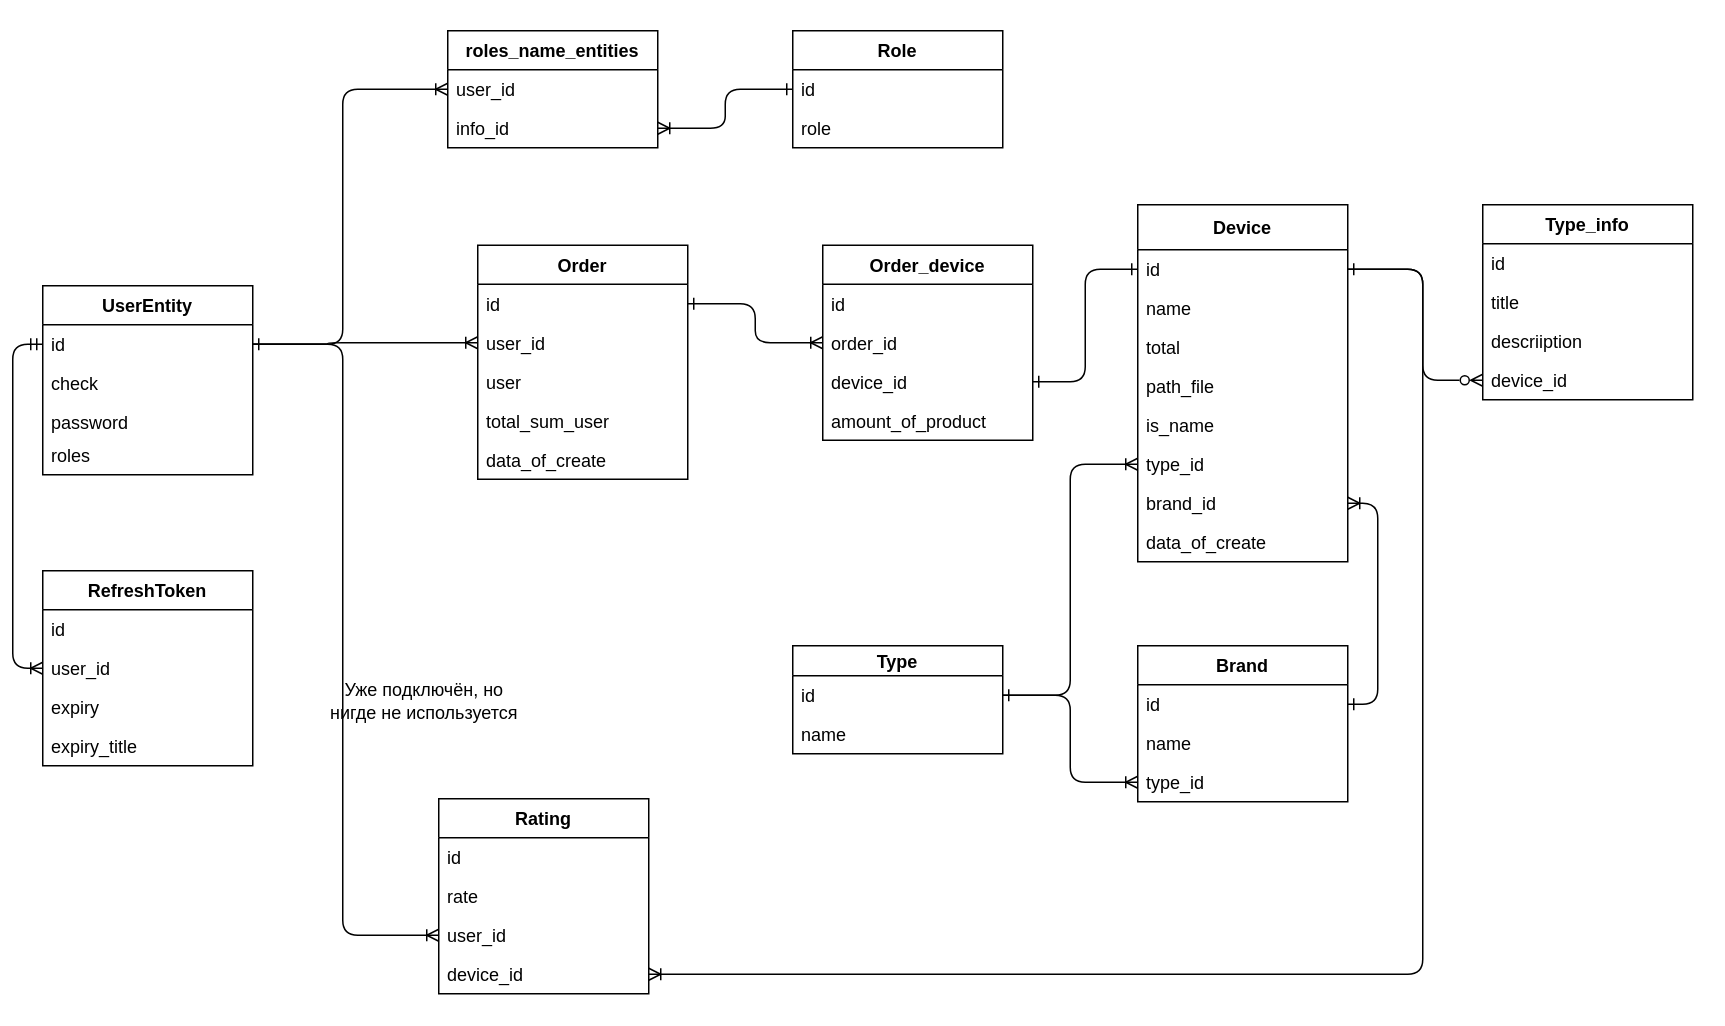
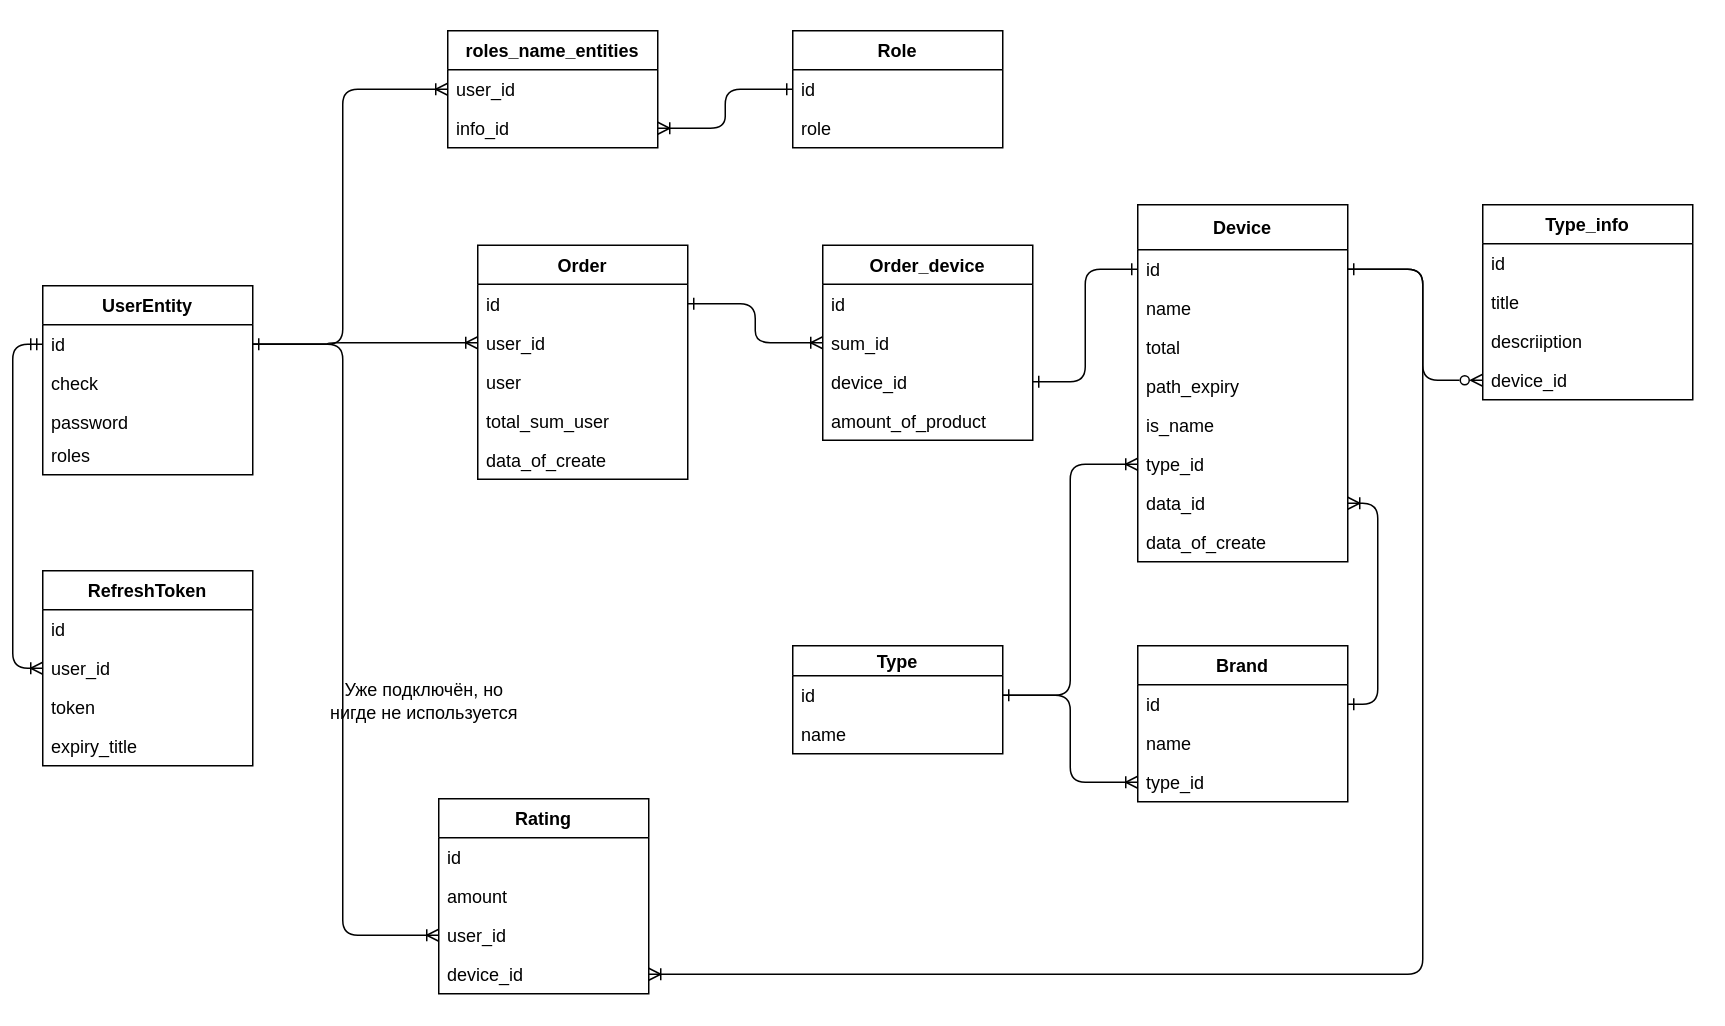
- <mxCell id="24" value="order_id" style="text;align=left;verticalAlign=top;spacingLeft=4;spacingRight=4;overflow=hidden;rotatable=0;points=[[0,0.5],[1,0.5]];portConstraint=eastwest;rounded=1;swimlaneLine=1;shadow=0;comic=0;enumerate=0;backgroundOutline=0;metaEdit=1;" parent="22" vertex="1"><mxGeometry y="52" width="140" height="26" as="geometry" /></mxCell>
+ <mxCell id="24" value="sum_id" style="text;align=left;verticalAlign=top;spacingLeft=4;spacingRight=4;overflow=hidden;rotatable=0;points=[[0,0.5],[1,0.5]];portConstraint=eastwest;rounded=1;swimlaneLine=1;shadow=0;comic=0;enumerate=0;backgroundOutline=0;metaEdit=1;" parent="22" vertex="1"><mxGeometry y="52" width="140" height="26" as="geometry" /></mxCell>
- <mxCell id="42" value="path_file" style="text;align=left;verticalAlign=top;spacingLeft=4;spacingRight=4;overflow=hidden;rotatable=0;points=[[0,0.5],[1,0.5]];portConstraint=eastwest;rounded=1;swimlaneLine=1;shadow=0;comic=0;enumerate=0;backgroundOutline=0;metaEdit=1;" parent="38" vertex="1"><mxGeometry y="108" width="140" height="26" as="geometry" /></mxCell>
+ <mxCell id="42" value="path_expiry" style="text;align=left;verticalAlign=top;spacingLeft=4;spacingRight=4;overflow=hidden;rotatable=0;points=[[0,0.5],[1,0.5]];portConstraint=eastwest;rounded=1;swimlaneLine=1;shadow=0;comic=0;enumerate=0;backgroundOutline=0;metaEdit=1;" parent="38" vertex="1"><mxGeometry y="108" width="140" height="26" as="geometry" /></mxCell>
- <mxCell id="45" value="brand_id" style="text;align=left;verticalAlign=top;spacingLeft=4;spacingRight=4;overflow=hidden;rotatable=0;points=[[0,0.5],[1,0.5]];portConstraint=eastwest;rounded=1;swimlaneLine=1;shadow=0;comic=0;enumerate=0;backgroundOutline=0;metaEdit=1;" parent="38" vertex="1"><mxGeometry y="186" width="140" height="26" as="geometry" /></mxCell>
+ <mxCell id="45" value="data_id" style="text;align=left;verticalAlign=top;spacingLeft=4;spacingRight=4;overflow=hidden;rotatable=0;points=[[0,0.5],[1,0.5]];portConstraint=eastwest;rounded=1;swimlaneLine=1;shadow=0;comic=0;enumerate=0;backgroundOutline=0;metaEdit=1;" parent="38" vertex="1"><mxGeometry y="186" width="140" height="26" as="geometry" /></mxCell>
- <mxCell id="54" value="expiry" style="text;align=left;verticalAlign=top;spacingLeft=4;spacingRight=4;overflow=hidden;rotatable=0;points=[[0,0.5],[1,0.5]];portConstraint=eastwest;rounded=1;swimlaneLine=1;shadow=0;comic=0;enumerate=0;backgroundOutline=0;metaEdit=1;" parent="51" vertex="1"><mxGeometry y="78" width="140" height="26" as="geometry" /></mxCell>
+ <mxCell id="54" value="token" style="text;align=left;verticalAlign=top;spacingLeft=4;spacingRight=4;overflow=hidden;rotatable=0;points=[[0,0.5],[1,0.5]];portConstraint=eastwest;rounded=1;swimlaneLine=1;shadow=0;comic=0;enumerate=0;backgroundOutline=0;metaEdit=1;" parent="51" vertex="1"><mxGeometry y="78" width="140" height="26" as="geometry" /></mxCell>
- <mxCell id="19" value="rate" style="text;align=left;verticalAlign=top;spacingLeft=4;spacingRight=4;overflow=hidden;rotatable=0;points=[[0,0.5],[1,0.5]];portConstraint=eastwest;rounded=1;swimlaneLine=1;shadow=0;comic=0;enumerate=0;backgroundOutline=0;metaEdit=1;" parent="17" vertex="1"><mxGeometry y="52" width="140" height="26" as="geometry" /></mxCell>
+ <mxCell id="19" value="amount" style="text;align=left;verticalAlign=top;spacingLeft=4;spacingRight=4;overflow=hidden;rotatable=0;points=[[0,0.5],[1,0.5]];portConstraint=eastwest;rounded=1;swimlaneLine=1;shadow=0;comic=0;enumerate=0;backgroundOutline=0;metaEdit=1;" parent="17" vertex="1"><mxGeometry y="52" width="140" height="26" as="geometry" /></mxCell>
